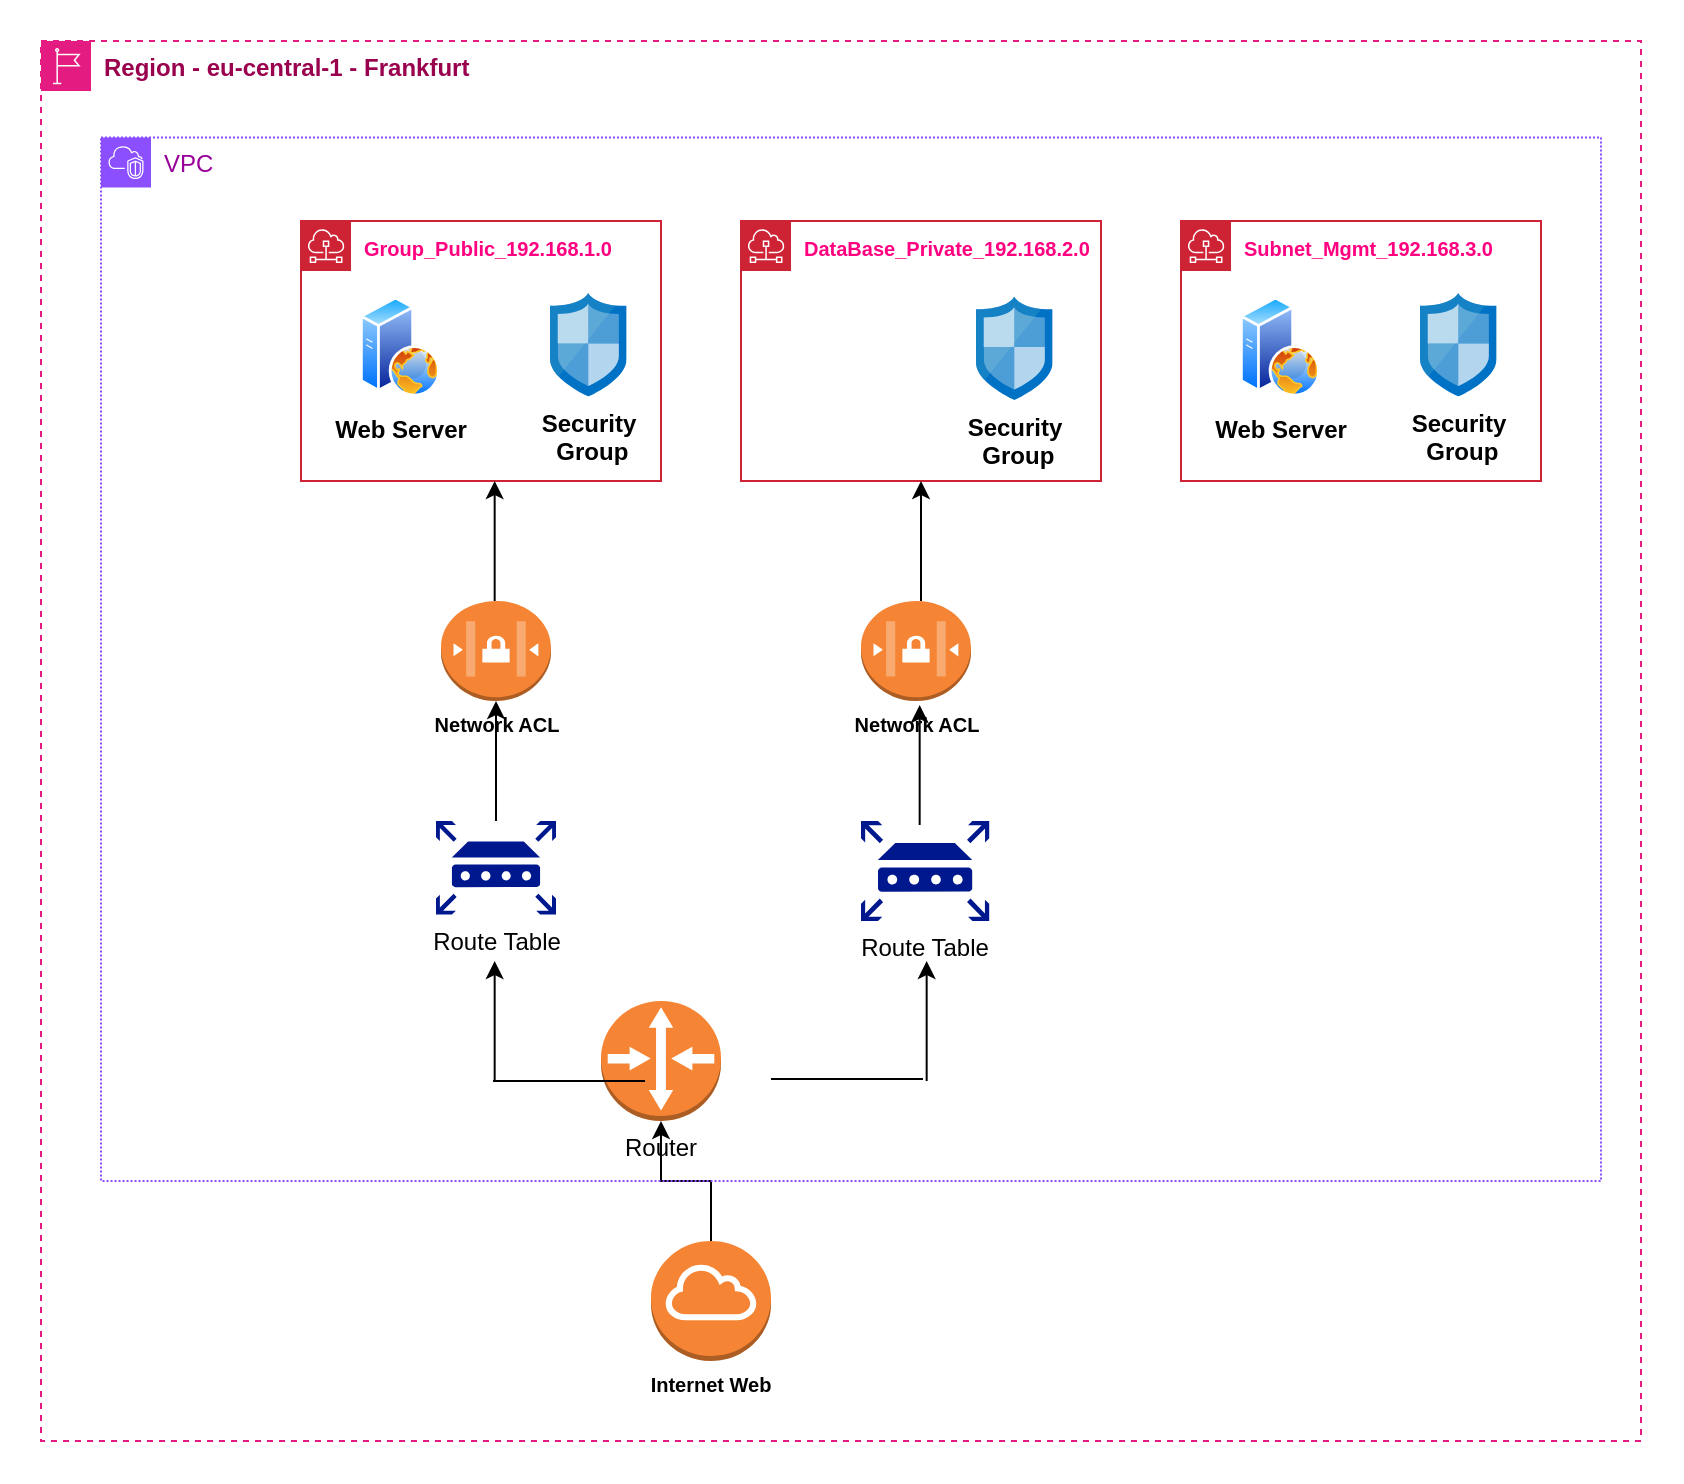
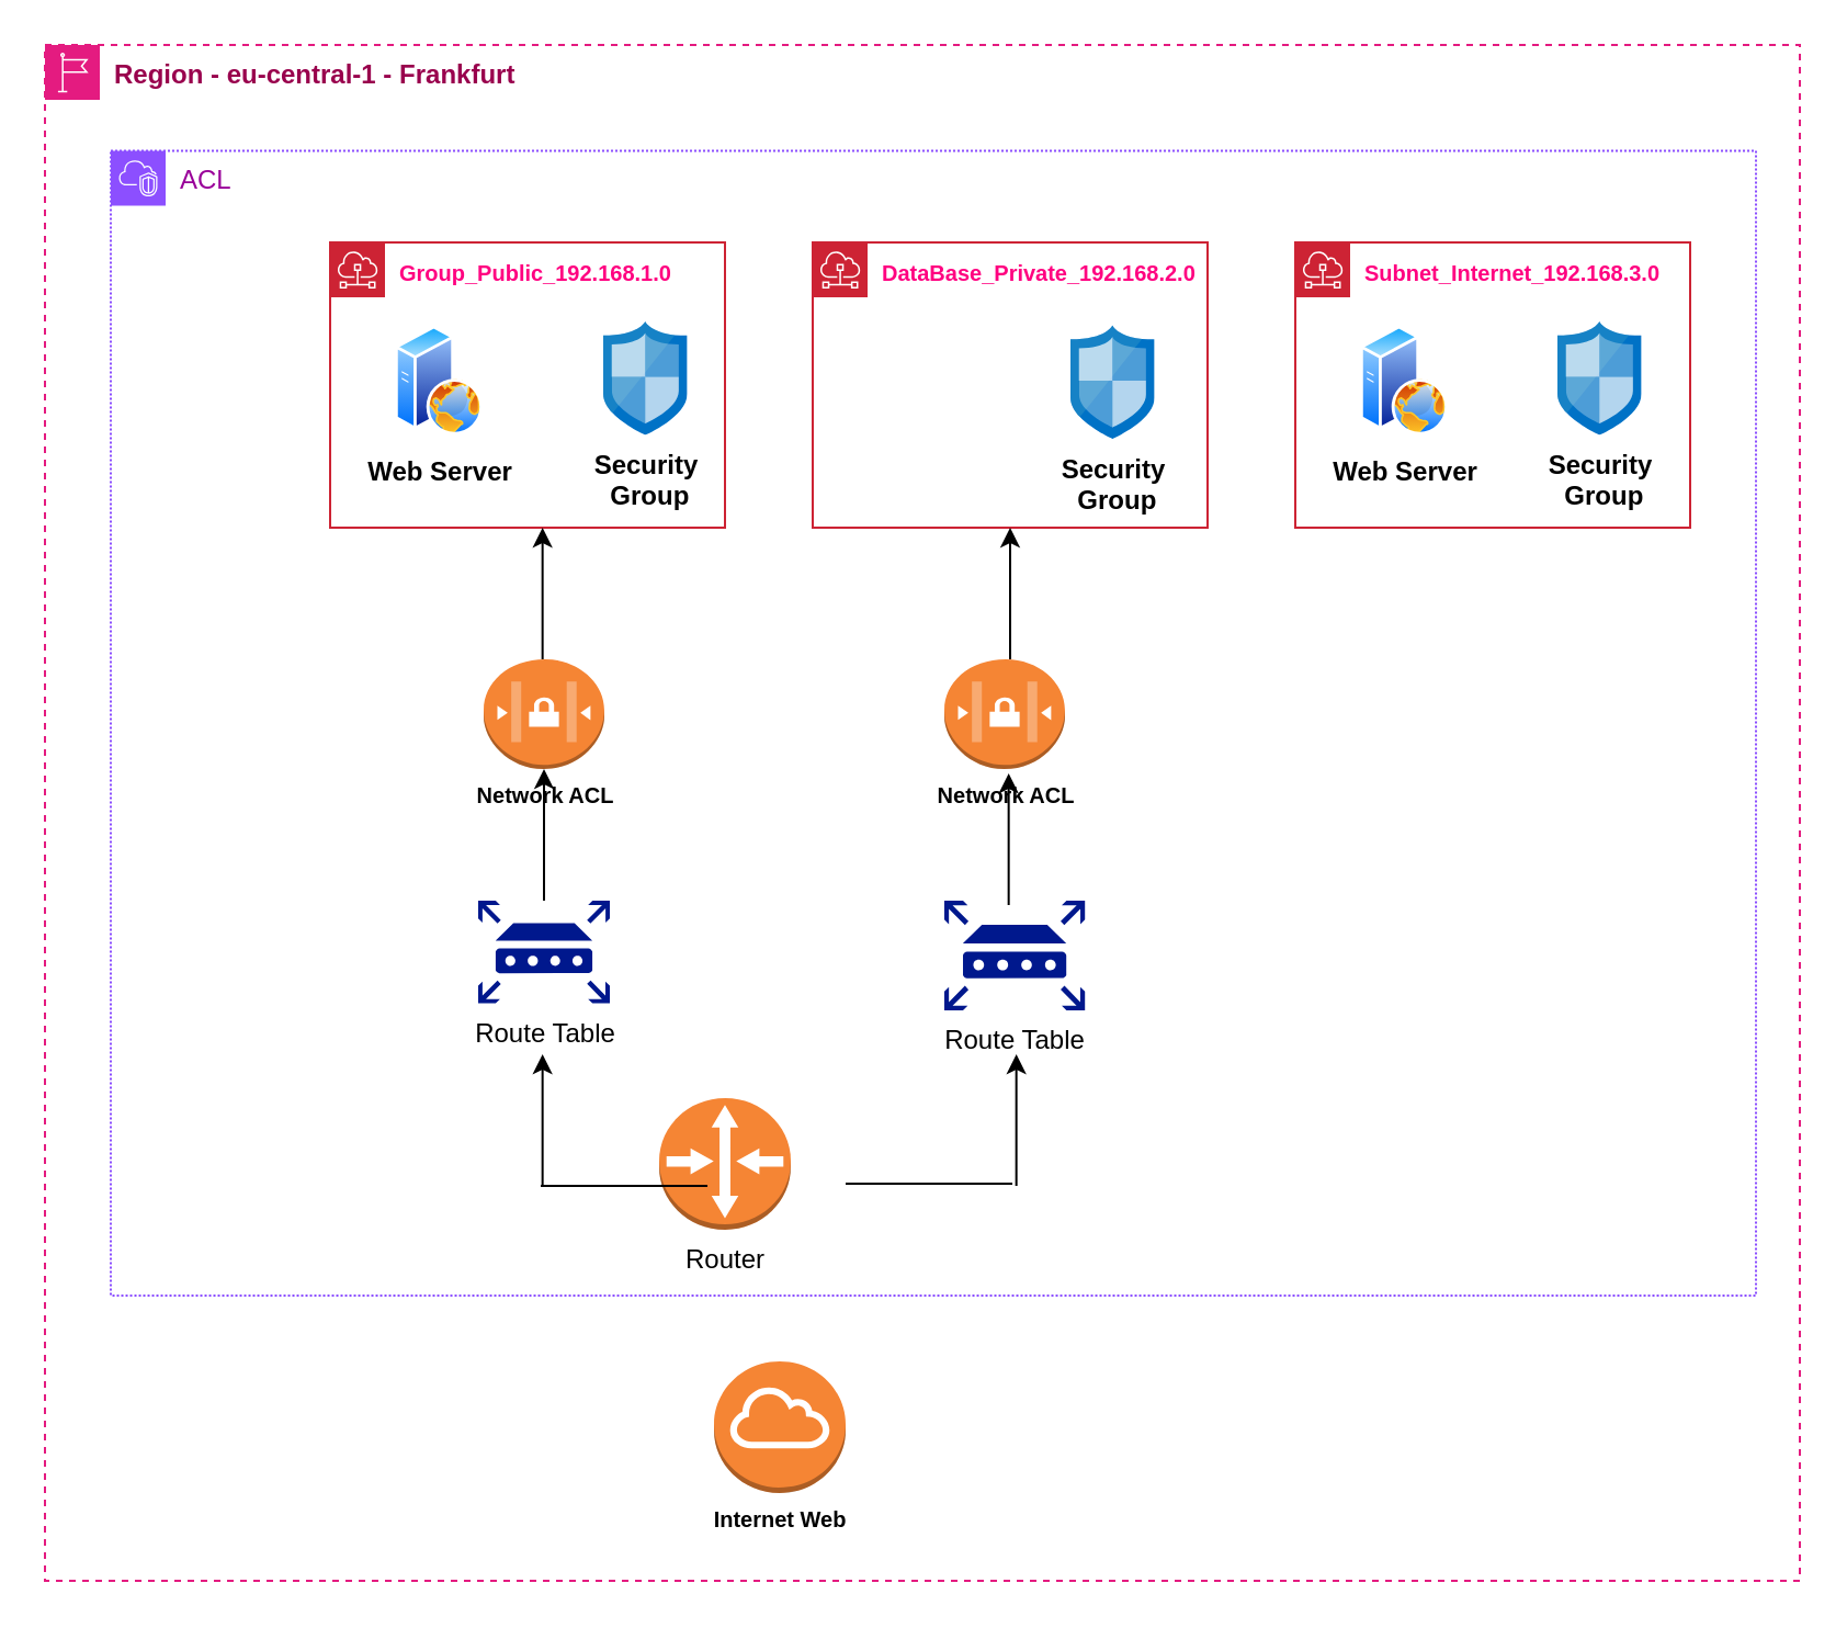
- <mxCell id="30" value="&lt;font color=&quot;#990099&quot;&gt;VPC&lt;/font&gt;" style="points=[[0,0],[0.25,0],[0.5,0],[0.75,0],[1,0],[1,0.25],[1,0.5],[1,0.75],[1,1],[0.75,1],[0.5,1],[0.25,1],[0,1],[0,0.75],[0,0.5],[0,0.25]];outlineConnect=0;gradientColor=none;html=1;whiteSpace=wrap;fontSize=12;fontStyle=0;container=1;pointerEvents=0;collapsible=0;recursiveResize=0;shape=mxgraph.aws4.group;grIcon=mxgraph.aws4.group_vpc2;strokeColor=#8C4FFF;fillColor=none;verticalAlign=top;align=left;spacingLeft=30;fontColor=#AAB7B8;dashed=1;dashPattern=1 1;" parent="2" vertex="1"><mxGeometry x="30" y="48.24" width="750" height="521.76" as="geometry" /></mxCell>
+ <mxCell id="30" value="&lt;font color=&quot;#990099&quot;&gt;ACL&lt;/font&gt;" style="points=[[0,0],[0.25,0],[0.5,0],[0.75,0],[1,0],[1,0.25],[1,0.5],[1,0.75],[1,1],[0.75,1],[0.5,1],[0.25,1],[0,1],[0,0.75],[0,0.5],[0,0.25]];outlineConnect=0;gradientColor=none;html=1;whiteSpace=wrap;fontSize=12;fontStyle=0;container=1;pointerEvents=0;collapsible=0;recursiveResize=0;shape=mxgraph.aws4.group;grIcon=mxgraph.aws4.group_vpc2;strokeColor=#8C4FFF;fillColor=none;verticalAlign=top;align=left;spacingLeft=30;fontColor=#AAB7B8;dashed=1;dashPattern=1 1;" parent="2" vertex="1"><mxGeometry x="30" y="48.24" width="750" height="521.76" as="geometry" /></mxCell>
- <mxCell id="7" value="&lt;font size=&quot;1&quot; style=&quot;&quot;&gt;&lt;b style=&quot;background-color: rgb(255, 255, 255);&quot;&gt;Subnet_Mgmt_192.168.3.0&lt;/b&gt;&lt;/font&gt;" style="sketch=0;outlineConnect=0;gradientColor=none;html=1;whiteSpace=wrap;fontSize=12;fontStyle=0;shape=mxgraph.aws4.group;grIcon=mxgraph.aws4.group_subnet;strokeColor=#CD2334;fillColor=none;verticalAlign=top;align=left;spacingLeft=30;fontColor=#FF0080;dashed=0;" parent="2" vertex="1"><mxGeometry x="570" y="90" width="180" height="130" as="geometry" /></mxCell>
+ <mxCell id="7" value="&lt;font size=&quot;1&quot; style=&quot;&quot;&gt;&lt;b style=&quot;background-color: rgb(255, 255, 255);&quot;&gt;Subnet_Internet_192.168.3.0&lt;/b&gt;&lt;/font&gt;" style="sketch=0;outlineConnect=0;gradientColor=none;html=1;whiteSpace=wrap;fontSize=12;fontStyle=0;shape=mxgraph.aws4.group;grIcon=mxgraph.aws4.group_subnet;strokeColor=#CD2334;fillColor=none;verticalAlign=top;align=left;spacingLeft=30;fontColor=#FF0080;dashed=0;" parent="2" vertex="1"><mxGeometry x="570" y="90" width="180" height="130" as="geometry" /></mxCell>
- <mxCell id="11" style="edgeStyle=orthogonalEdgeStyle;rounded=0;orthogonalLoop=1;jettySize=auto;html=1;exitX=0.5;exitY=0;exitDx=0;exitDy=0;exitPerimeter=0;" parent="2" source="9" target="10" edge="1"><mxGeometry relative="1" as="geometry" /></mxCell>
